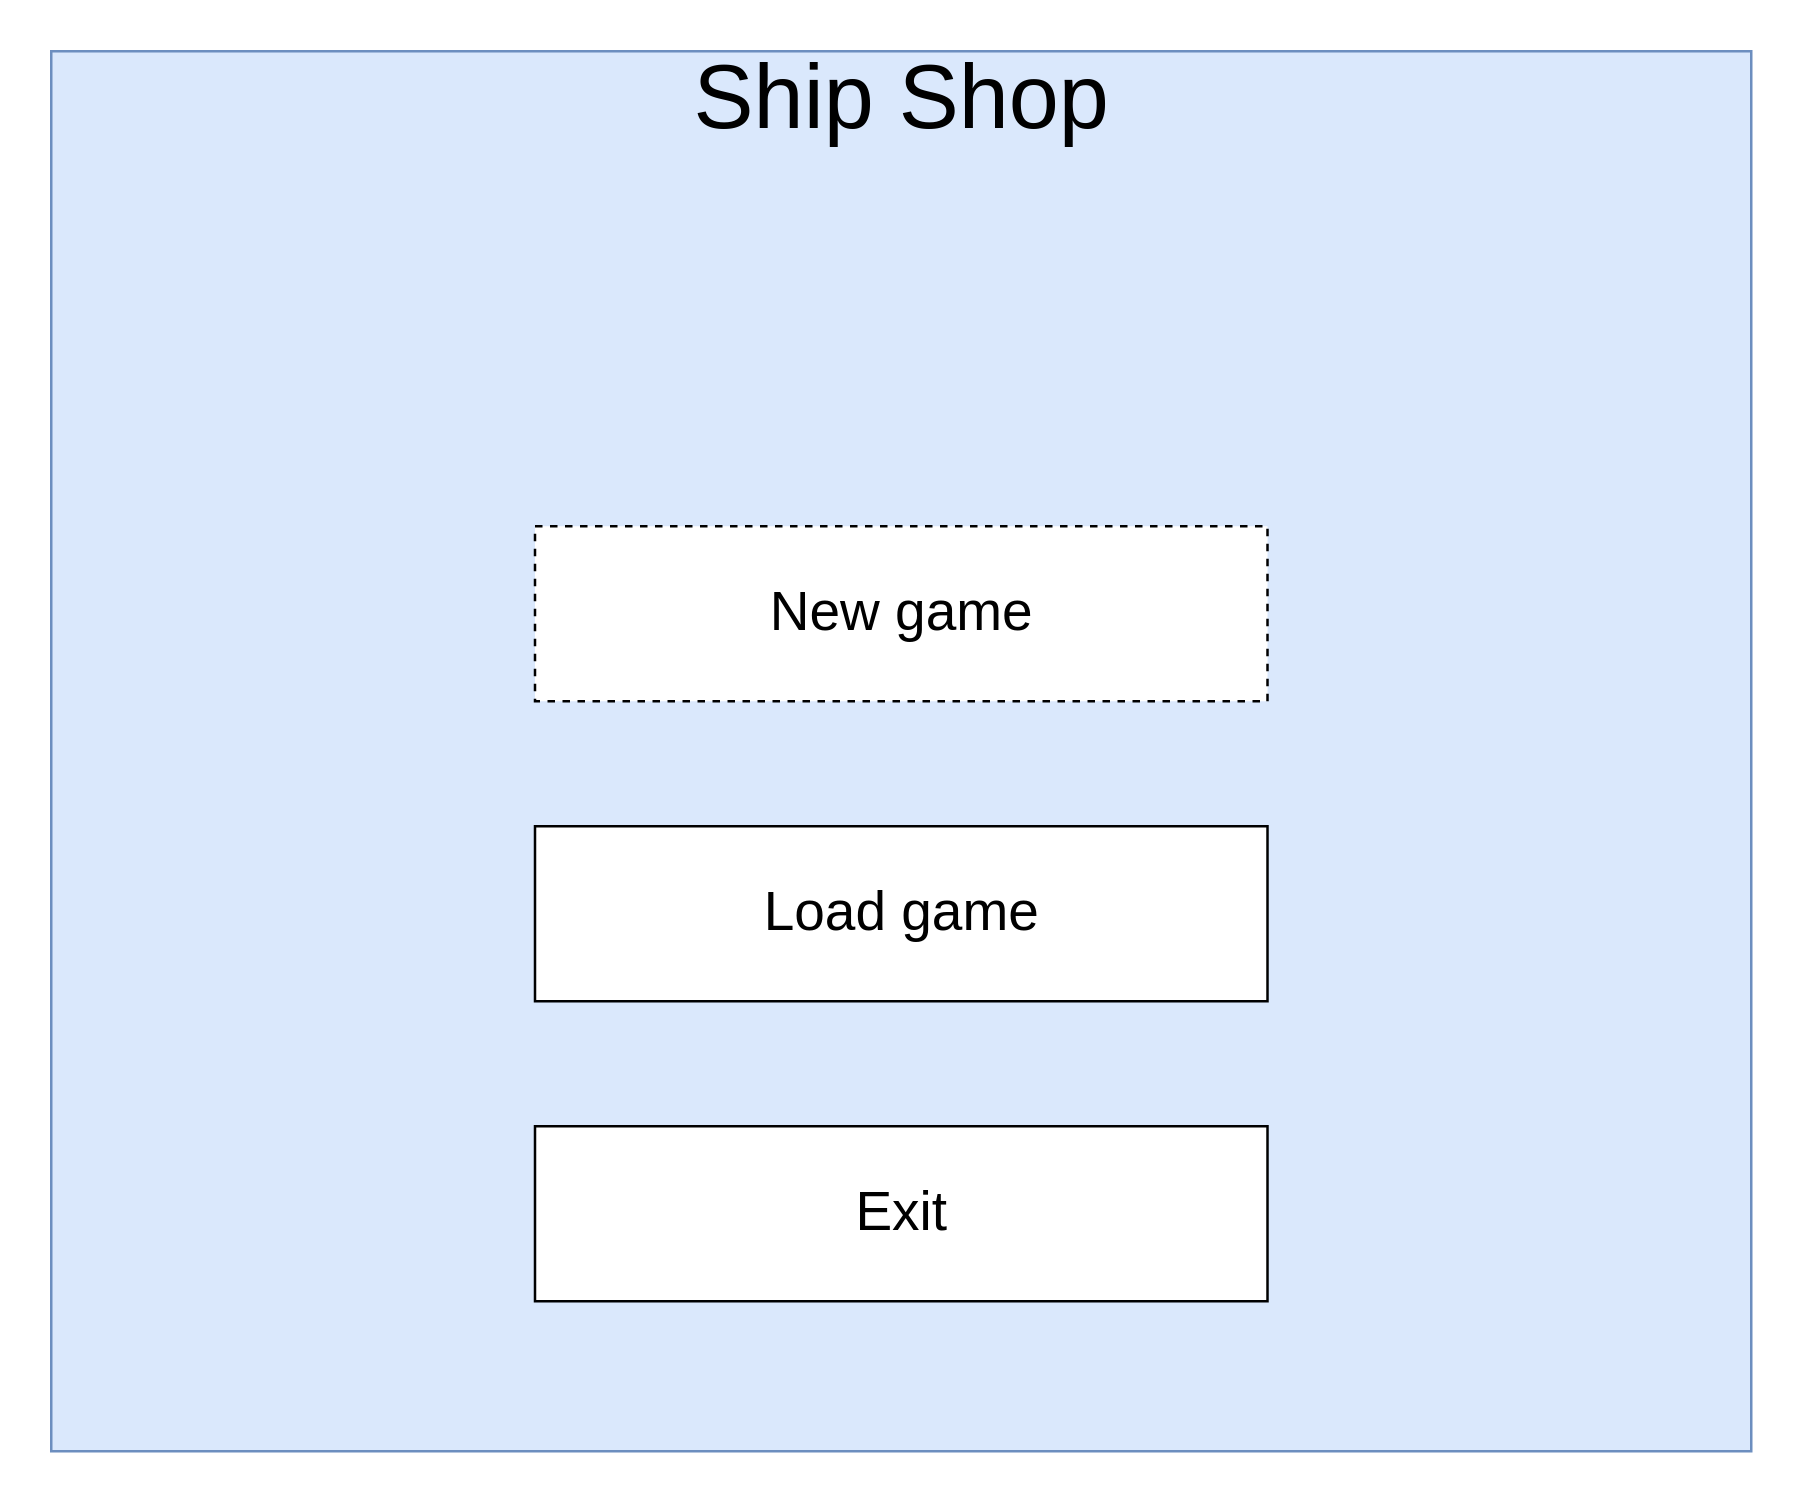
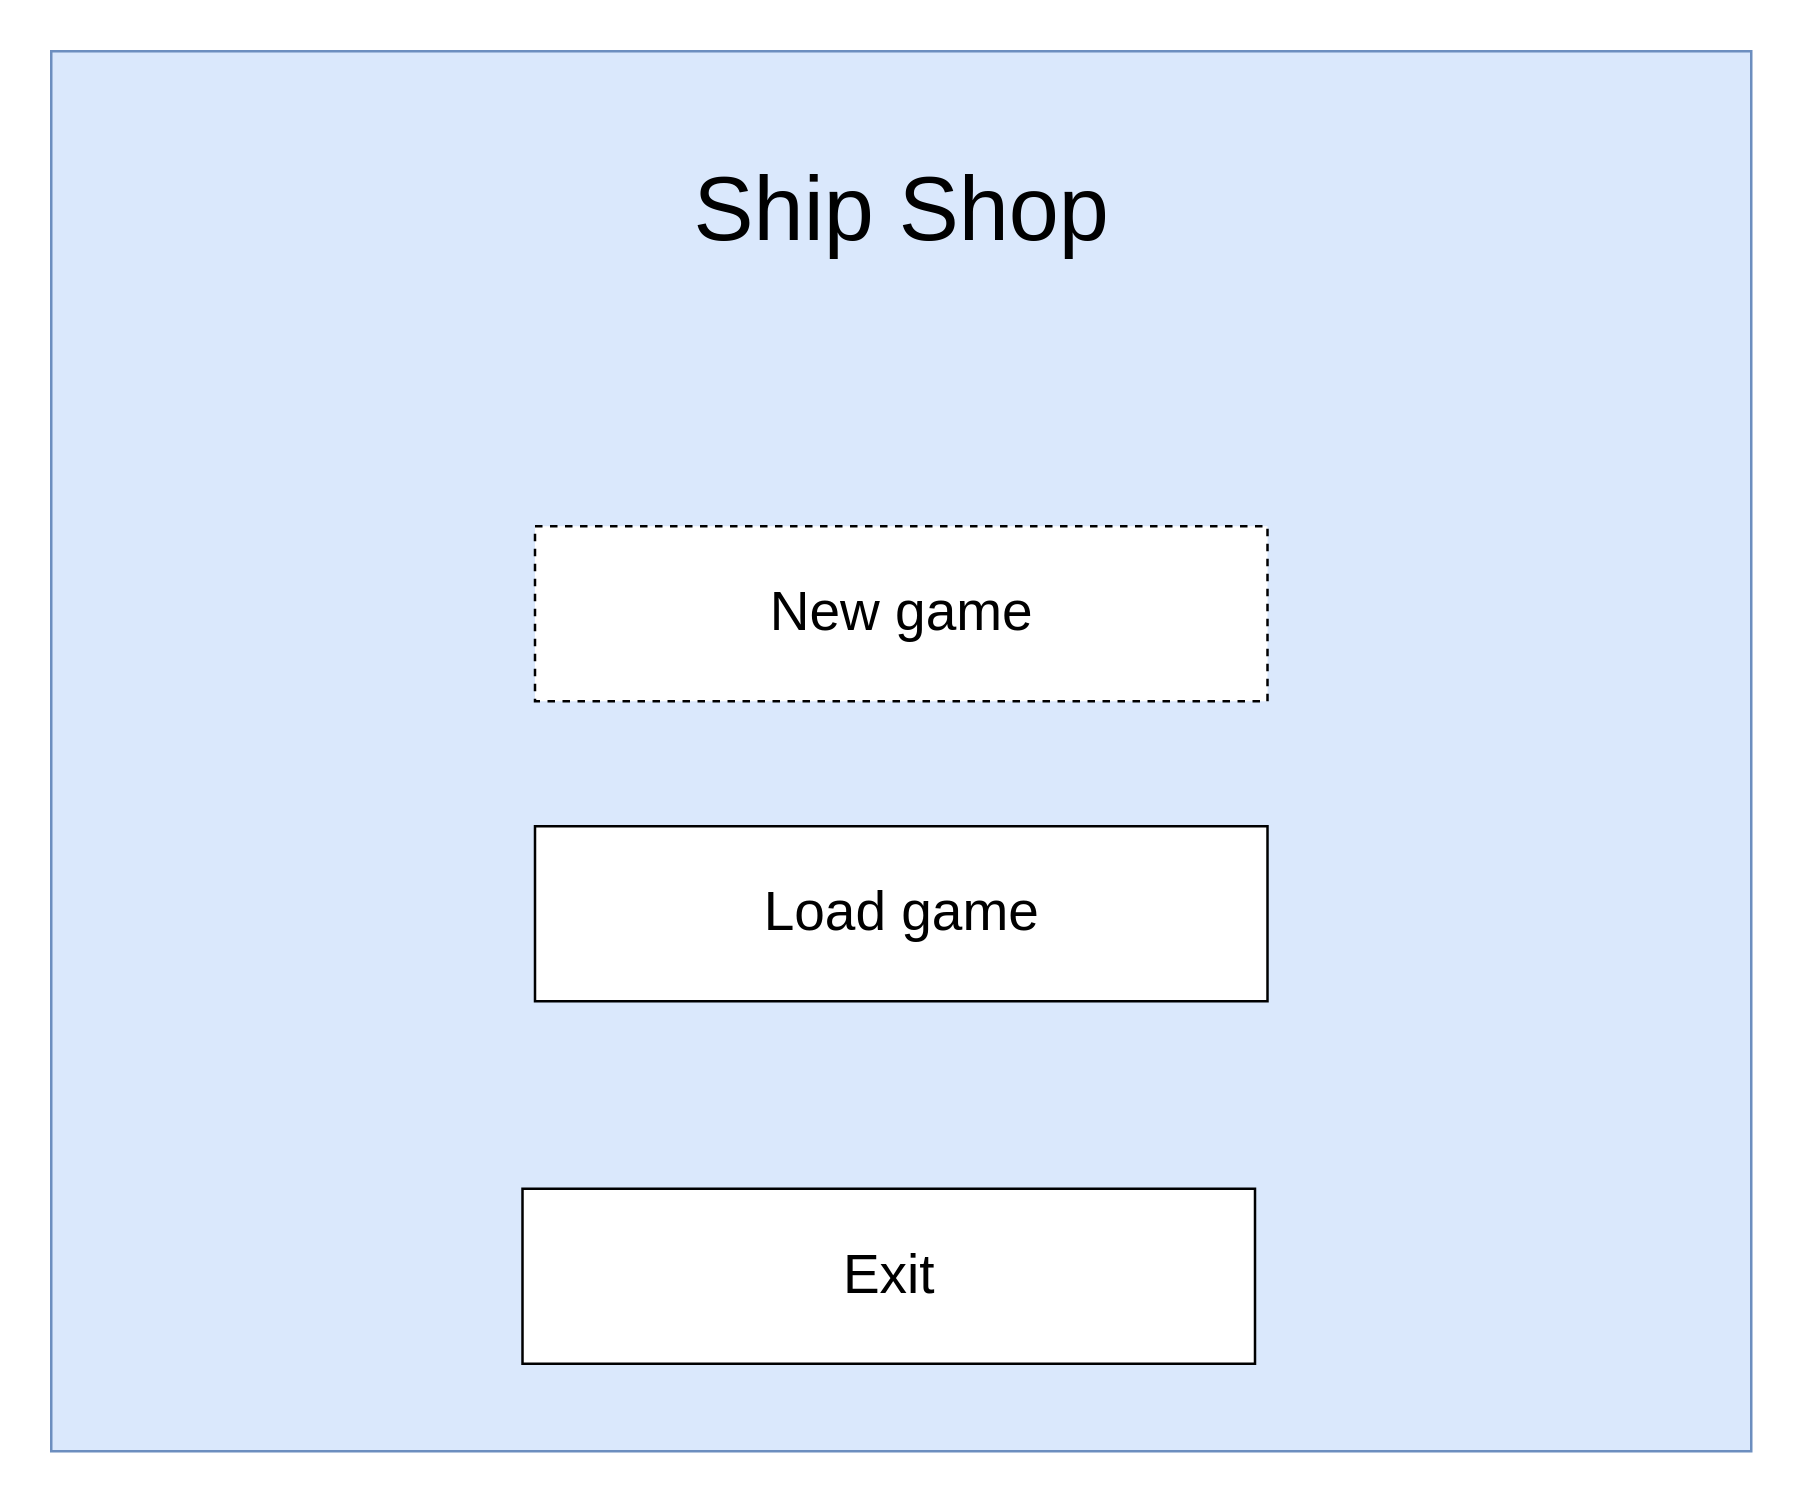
- <mxCell id="3" value="&lt;font&gt;&lt;span style=&quot;font-size: 36px&quot;&gt;Ship Shop&lt;/span&gt;&lt;br&gt;&lt;br&gt;&lt;/font&gt;" style="text;html=1;strokeColor=none;fillColor=none;align=center;verticalAlign=middle;whiteSpace=wrap;rounded=0;" parent="1" vertex="1"><mxGeometry x="120.5" y="35" width="479" height="20" as="geometry" /></mxCell>
+ <mxCell id="3" value="&lt;font&gt;&lt;span style=&quot;font-size: 36px&quot;&gt;Ship Shop&lt;/span&gt;&lt;br&gt;&lt;br&gt;&lt;/font&gt;" style="text;html=1;strokeColor=none;fillColor=none;align=center;verticalAlign=middle;whiteSpace=wrap;rounded=0;" parent="1" vertex="1"><mxGeometry x="120.5" y="80" width="479" height="20" as="geometry" /></mxCell>
- <mxCell id="4" value="&lt;font style=&quot;font-size: 22px&quot;&gt;Exit&lt;/font&gt;" style="rounded=0;whiteSpace=wrap;html=1;" parent="1" vertex="1"><mxGeometry x="213.5" y="450" width="293" height="70" as="geometry" /></mxCell>
+ <mxCell id="4" value="&lt;font style=&quot;font-size: 22px&quot;&gt;Exit&lt;/font&gt;" style="rounded=0;whiteSpace=wrap;html=1;" parent="1" vertex="1"><mxGeometry x="208.5" y="475" width="293" height="70" as="geometry" /></mxCell>
